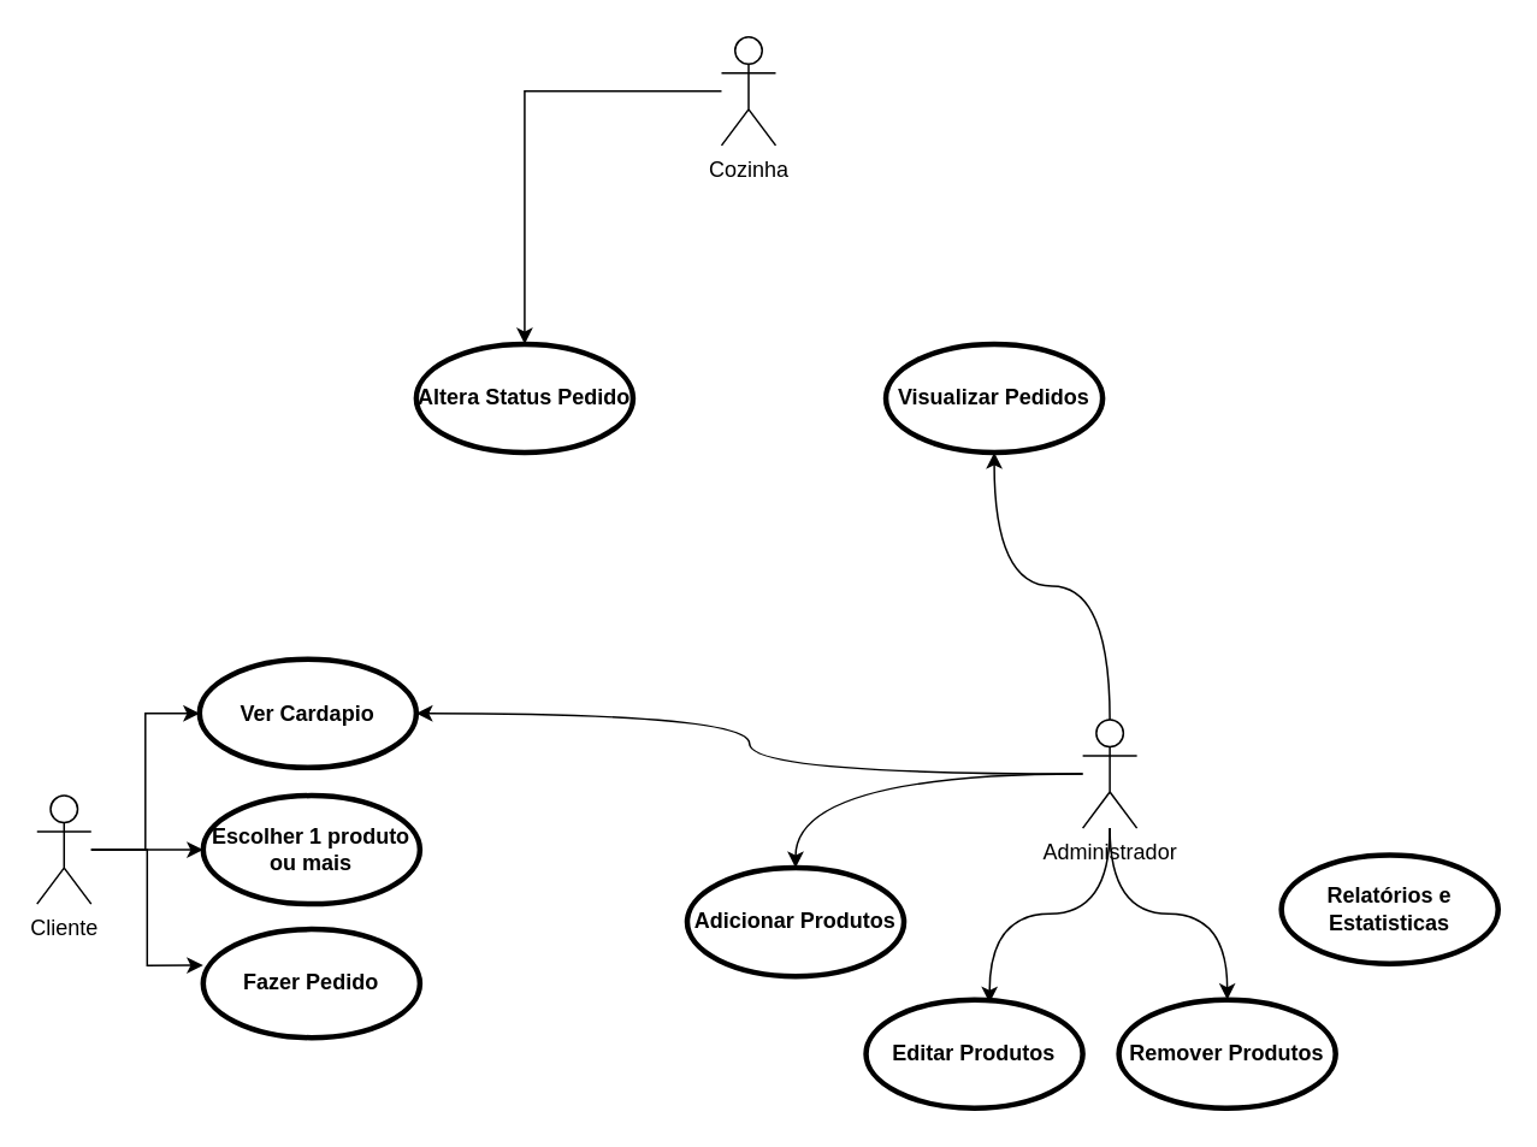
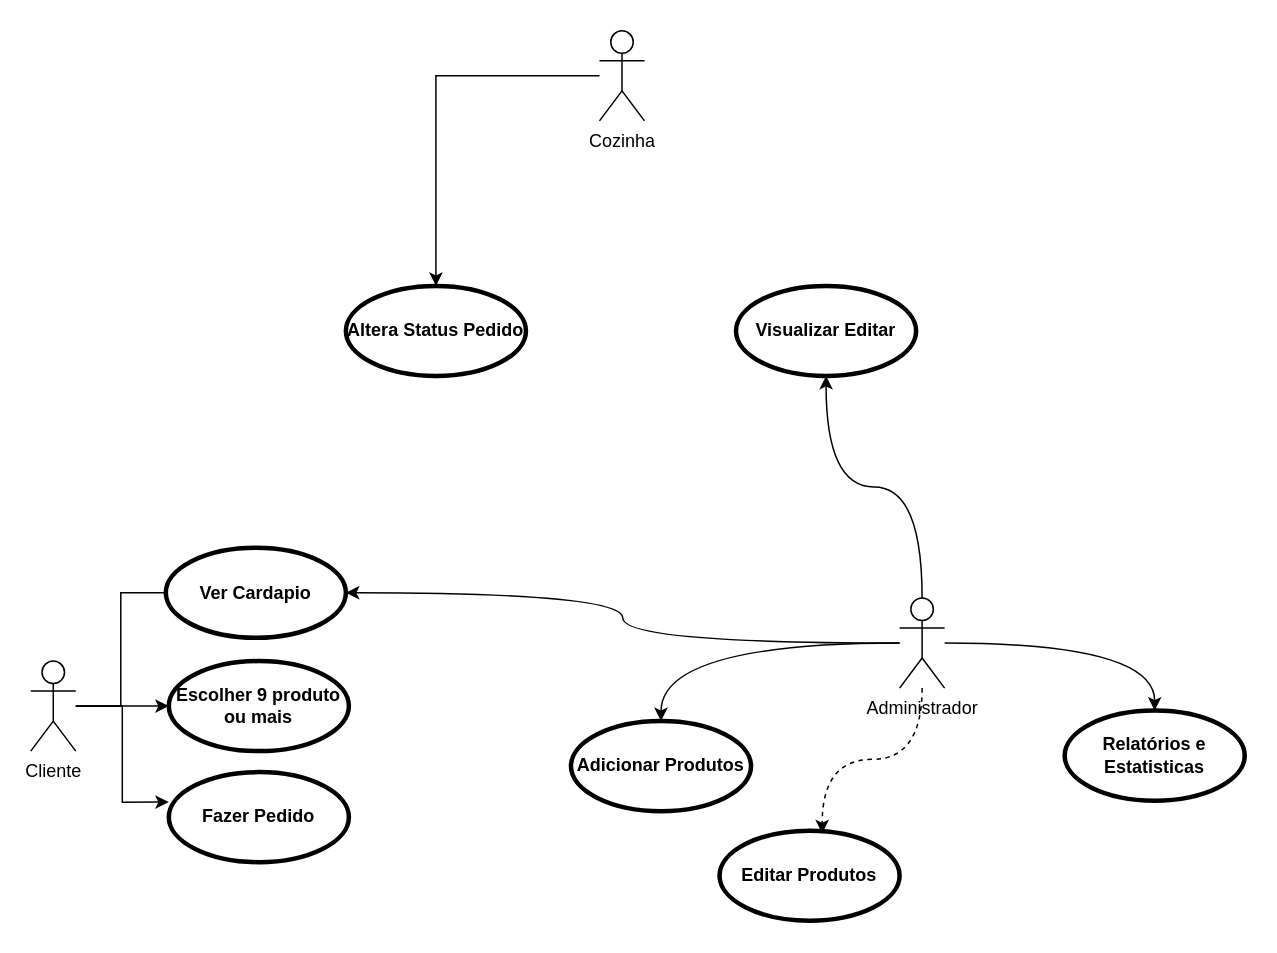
- <mxCell id="17" value="Visualizar Pedidos" style="shape=ellipse;html=1;strokeWidth=3;fontStyle=1;whiteSpace=wrap;align=center;perimeter=ellipsePerimeter;" vertex="1" parent="1"><mxGeometry x="490" y="190" width="120" height="60" as="geometry" /></mxCell>
+ <mxCell id="17" value="Visualizar Editar" style="shape=ellipse;html=1;strokeWidth=3;fontStyle=1;whiteSpace=wrap;align=center;perimeter=ellipsePerimeter;" vertex="1" parent="1"><mxGeometry x="490" y="190" width="120" height="60" as="geometry" /></mxCell>
- <mxCell id="3" style="edgeStyle=orthogonalEdgeStyle;rounded=0;orthogonalLoop=1;jettySize=auto;html=1;entryX=0;entryY=0.5;entryDx=0;entryDy=0;" edge="1" parent="1" source="4" target="5"><mxGeometry relative="1" as="geometry" /></mxCell>
+ <mxCell id="3" style="edgeStyle=orthogonalEdgeStyle;rounded=0;orthogonalLoop=1;jettySize=auto;html=1;entryX=0;entryY=0.5;entryDx=0;entryDy=0;endArrow=none;" edge="1" parent="1" source="4" target="5"><mxGeometry relative="1" as="geometry" /></mxCell>
+ <mxCell id="10" style="edgeStyle=orthogonalEdgeStyle;rounded=0;orthogonalLoop=1;jettySize=auto;html=1;entryX=0.5;entryY=0;entryDx=0;entryDy=0;curved=1;" edge="1" parent="1" source="13" target="21"><mxGeometry relative="1" as="geometry" /></mxCell>
- <mxCell id="6" value="Escolher 1 produto ou mais" style="shape=ellipse;html=1;strokeWidth=3;fontStyle=1;whiteSpace=wrap;align=center;perimeter=ellipsePerimeter;" vertex="1" parent="1"><mxGeometry x="112" y="440" width="120" height="60" as="geometry" /></mxCell>
+ <mxCell id="6" value="Escolher 9 produto ou mais" style="shape=ellipse;html=1;strokeWidth=3;fontStyle=1;whiteSpace=wrap;align=center;perimeter=ellipsePerimeter;" vertex="1" parent="1"><mxGeometry x="112" y="440" width="120" height="60" as="geometry" /></mxCell>
- <mxCell id="22" style="edgeStyle=orthogonalEdgeStyle;rounded=0;orthogonalLoop=1;jettySize=auto;html=1;entryX=0.57;entryY=0.029;entryDx=0;entryDy=0;entryPerimeter=0;curved=1;" edge="1" parent="1" source="13" target="16"><mxGeometry relative="1" as="geometry" /></mxCell>
+ <mxCell id="22" style="edgeStyle=orthogonalEdgeStyle;rounded=0;orthogonalLoop=1;jettySize=auto;html=1;entryX=0.57;entryY=0.029;entryDx=0;entryDy=0;entryPerimeter=0;curved=1;dashed=1;" edge="1" parent="1" source="13" target="16"><mxGeometry relative="1" as="geometry" /></mxCell>
- <mxCell id="11" style="edgeStyle=orthogonalEdgeStyle;rounded=0;orthogonalLoop=1;jettySize=auto;html=1;entryX=0.5;entryY=0;entryDx=0;entryDy=0;curved=1;" edge="1" parent="1" source="13" target="15"><mxGeometry relative="1" as="geometry" /></mxCell>
- <mxCell id="15" value="Remover Produtos" style="shape=ellipse;html=1;strokeWidth=3;fontStyle=1;whiteSpace=wrap;align=center;perimeter=ellipsePerimeter;" vertex="1" parent="1"><mxGeometry x="619" y="553" width="120" height="60" as="geometry" /></mxCell>
